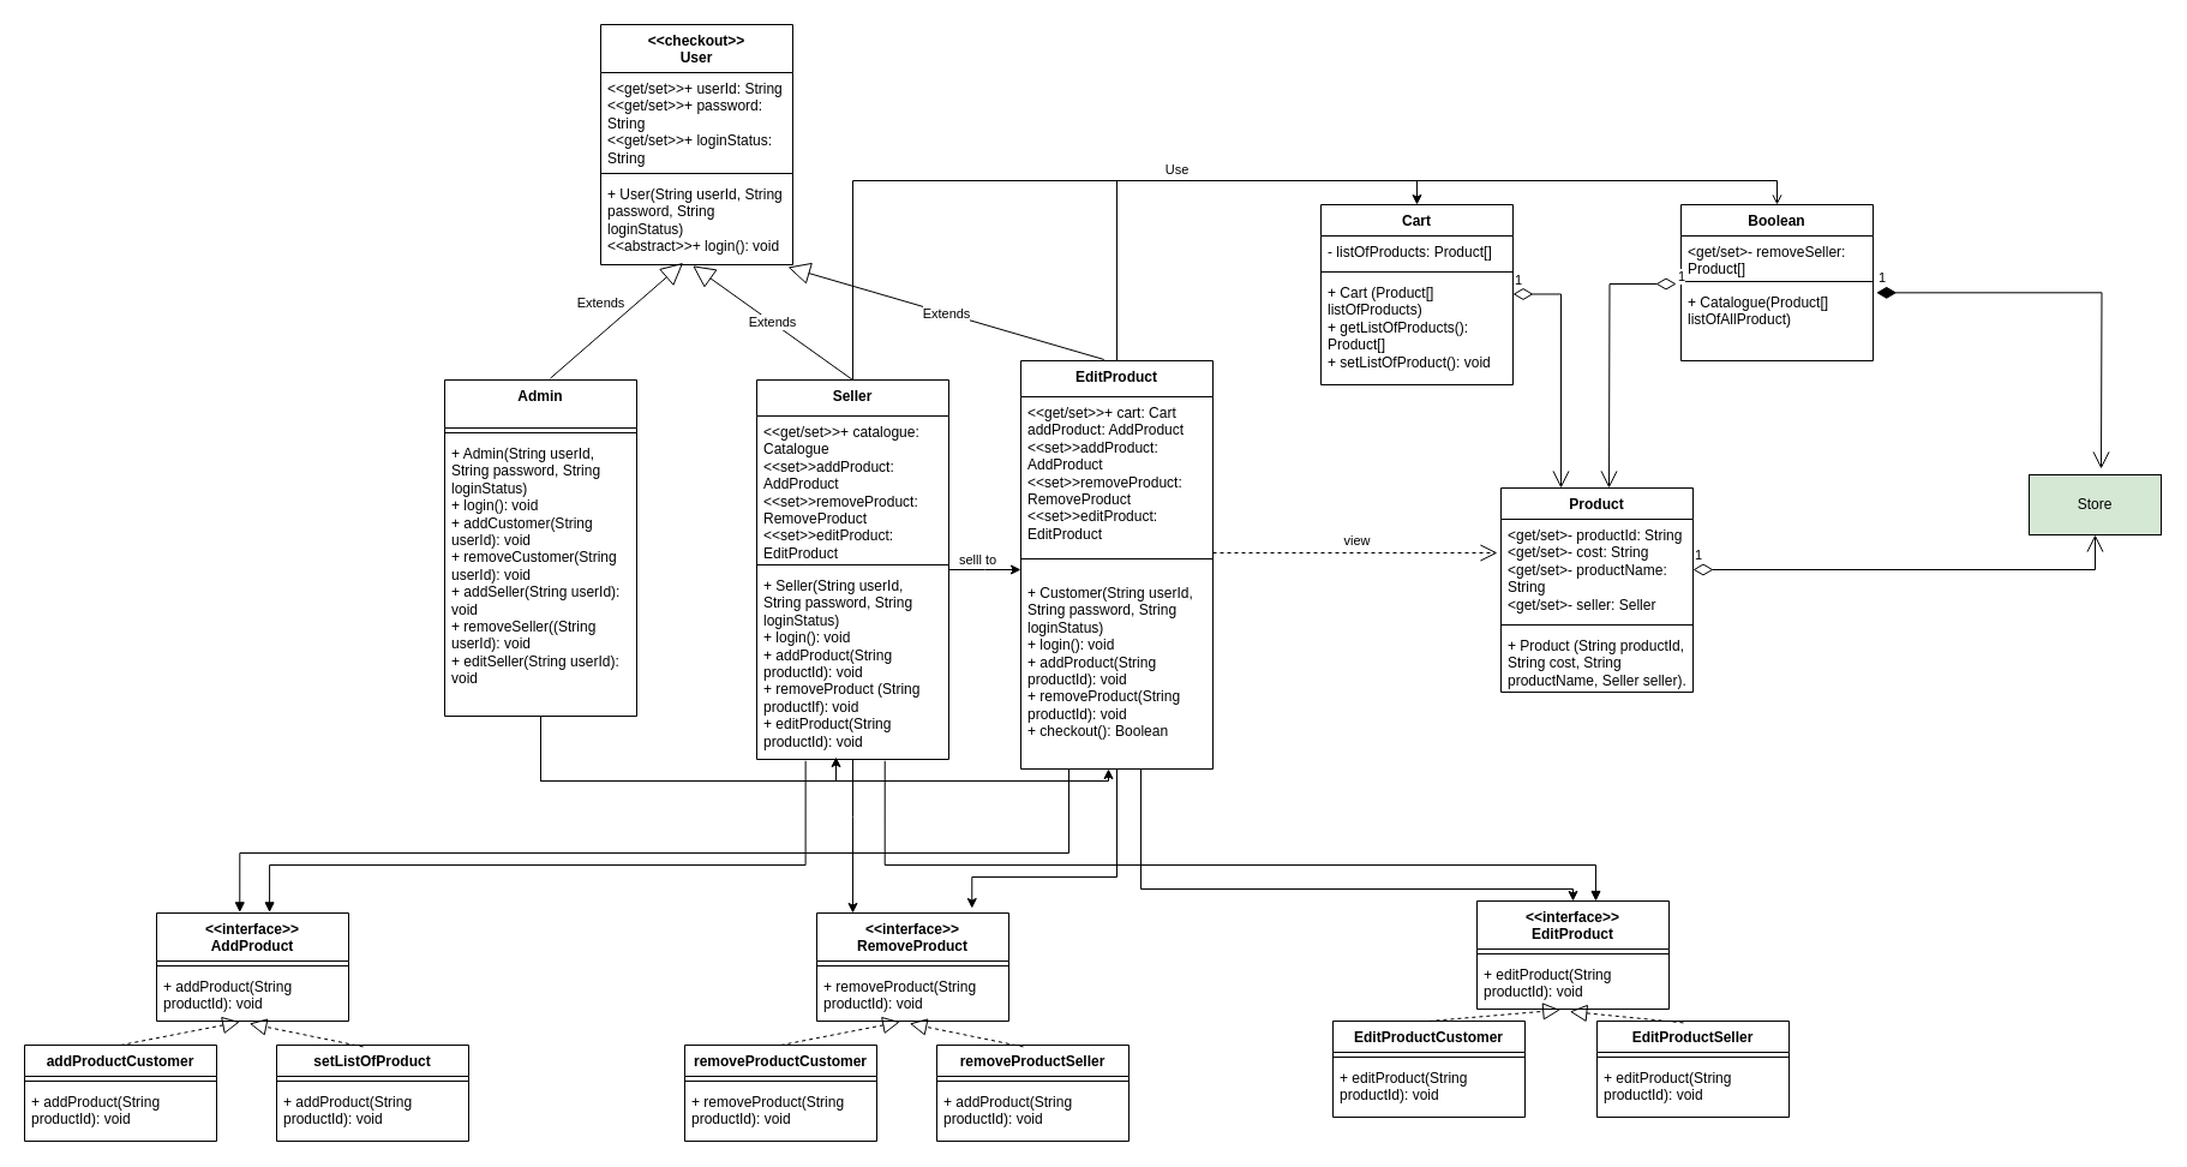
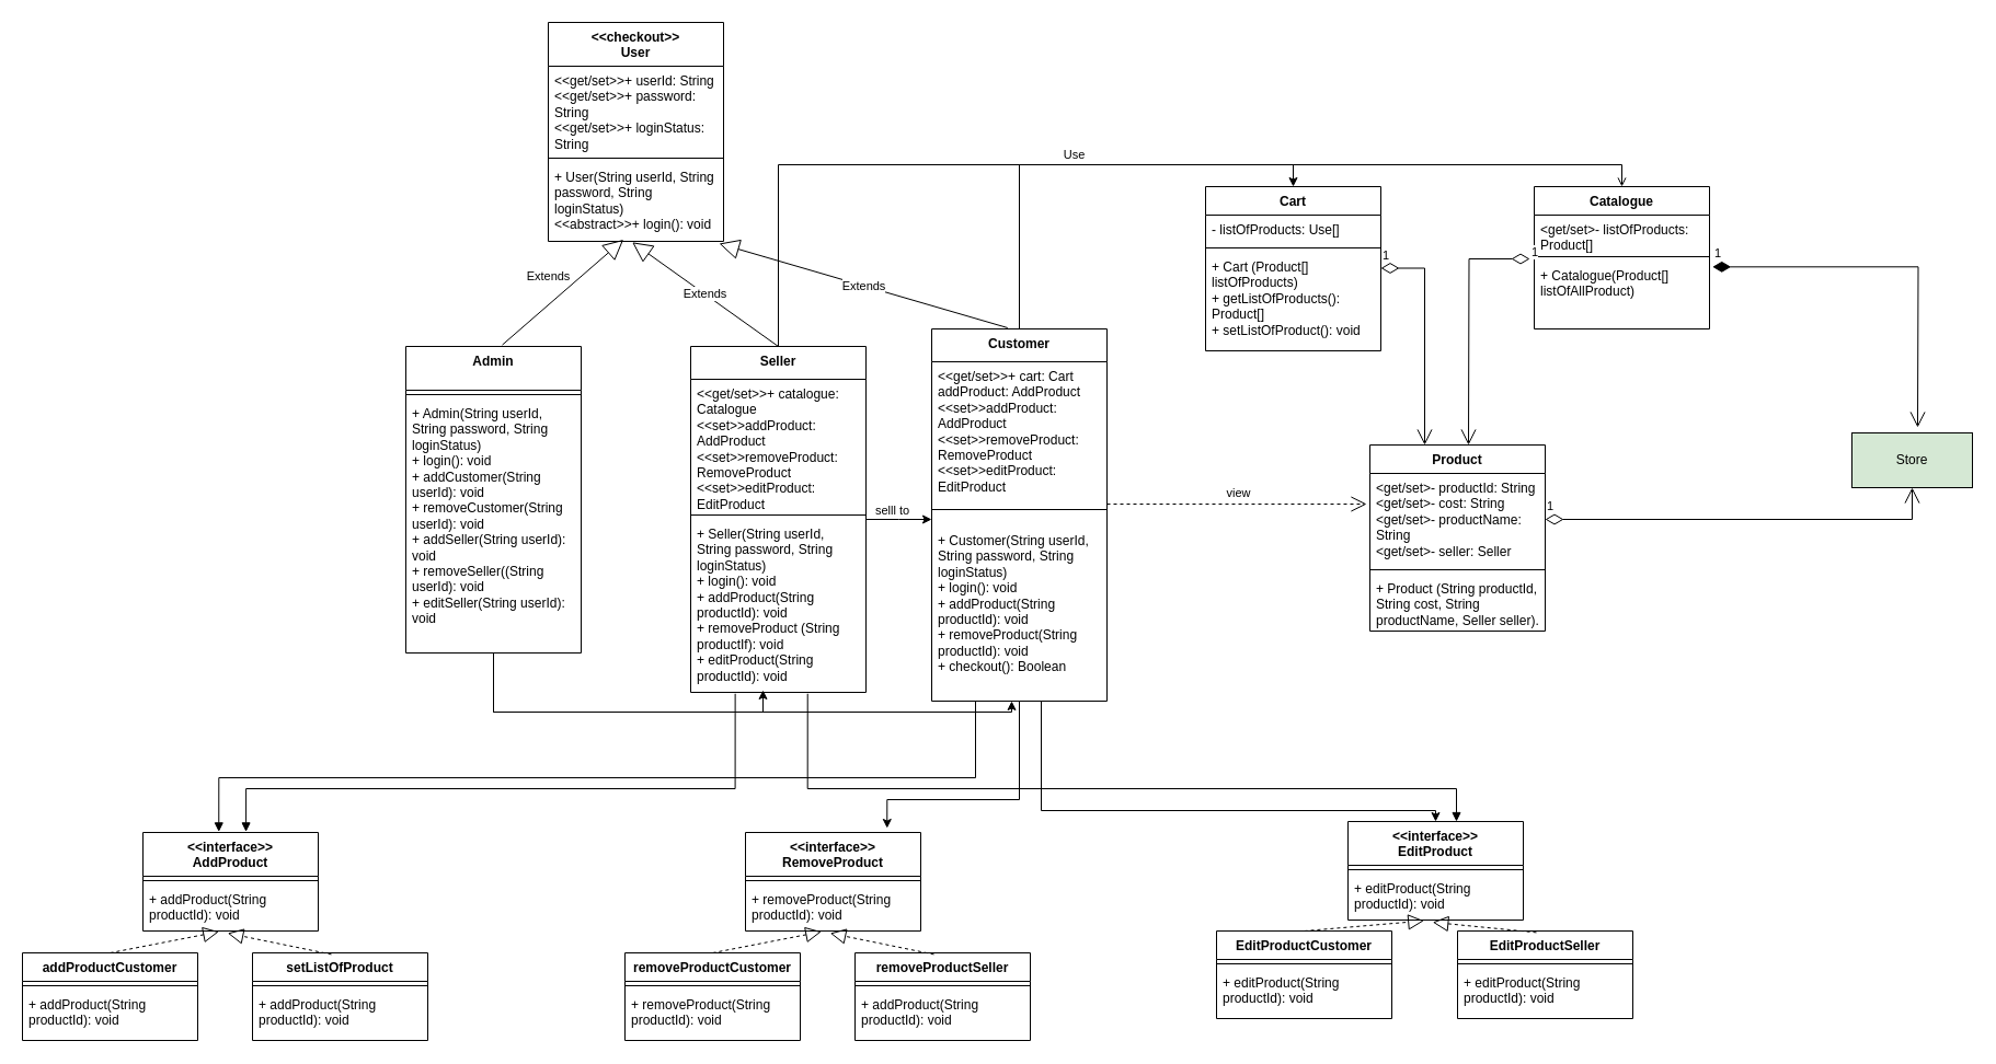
- <mxCell id="10" value="Boolean" style="swimlane;fontStyle=1;align=center;verticalAlign=top;childLayout=stackLayout;horizontal=1;startSize=26;horizontalStack=0;resizeParent=1;resizeParentMax=0;resizeLast=0;collapsible=1;marginBottom=0;whiteSpace=wrap;html=1;" parent="1" vertex="1"><mxGeometry x="1400" y="170" width="160" height="130" as="geometry" /></mxCell>
+ <mxCell id="10" value="Catalogue" style="swimlane;fontStyle=1;align=center;verticalAlign=top;childLayout=stackLayout;horizontal=1;startSize=26;horizontalStack=0;resizeParent=1;resizeParentMax=0;resizeLast=0;collapsible=1;marginBottom=0;whiteSpace=wrap;html=1;" parent="1" vertex="1"><mxGeometry x="1400" y="170" width="160" height="130" as="geometry" /></mxCell>
- <mxCell id="3" value="- listOfProducts: Product[]" style="text;strokeColor=none;fillColor=none;align=left;verticalAlign=top;spacingLeft=4;spacingRight=4;overflow=hidden;rotatable=0;points=[[0,0.5],[1,0.5]];portConstraint=eastwest;whiteSpace=wrap;html=1;" parent="2" vertex="1"><mxGeometry y="26" width="160" height="26" as="geometry" /></mxCell>
+ <mxCell id="3" value="- listOfProducts: Use[]" style="text;strokeColor=none;fillColor=none;align=left;verticalAlign=top;spacingLeft=4;spacingRight=4;overflow=hidden;rotatable=0;points=[[0,0.5],[1,0.5]];portConstraint=eastwest;whiteSpace=wrap;html=1;" parent="2" vertex="1"><mxGeometry y="26" width="160" height="26" as="geometry" /></mxCell>
- <mxCell id="11" value="&amp;lt;get/set&amp;gt;- removeSeller: Product[]&lt;br&gt;" style="text;strokeColor=none;fillColor=none;align=left;verticalAlign=top;spacingLeft=4;spacingRight=4;overflow=hidden;rotatable=0;points=[[0,0.5],[1,0.5]];portConstraint=eastwest;whiteSpace=wrap;html=1;" parent="10" vertex="1"><mxGeometry y="26" width="160" height="34" as="geometry" /></mxCell>
+ <mxCell id="11" value="&amp;lt;get/set&amp;gt;- listOfProducts: Product[]&lt;br&gt;" style="text;strokeColor=none;fillColor=none;align=left;verticalAlign=top;spacingLeft=4;spacingRight=4;overflow=hidden;rotatable=0;points=[[0,0.5],[1,0.5]];portConstraint=eastwest;whiteSpace=wrap;html=1;" parent="10" vertex="1"><mxGeometry y="26" width="160" height="34" as="geometry" /></mxCell>
- <mxCell id="37" value="EditProduct&lt;br&gt;" style="swimlane;fontStyle=1;align=center;verticalAlign=top;childLayout=stackLayout;horizontal=1;startSize=30;horizontalStack=0;resizeParent=1;resizeParentMax=0;resizeLast=0;collapsible=1;marginBottom=0;whiteSpace=wrap;html=1;" parent="1" vertex="1"><mxGeometry x="850" y="300" width="160" height="340" as="geometry" /></mxCell>
+ <mxCell id="37" value="Customer&lt;br&gt;" style="swimlane;fontStyle=1;align=center;verticalAlign=top;childLayout=stackLayout;horizontal=1;startSize=30;horizontalStack=0;resizeParent=1;resizeParentMax=0;resizeLast=0;collapsible=1;marginBottom=0;whiteSpace=wrap;html=1;" parent="1" vertex="1"><mxGeometry x="850" y="300" width="160" height="340" as="geometry" /></mxCell>
- <mxCell id="20" style="edgeStyle=orthogonalEdgeStyle;rounded=0;orthogonalLoop=1;jettySize=auto;html=1;" parent="1" source="24" target="55" edge="1"><mxGeometry relative="1" as="geometry"><Array as="points"><mxPoint x="710" y="680" /><mxPoint x="710" y="680" /></Array></mxGeometry></mxCell>
